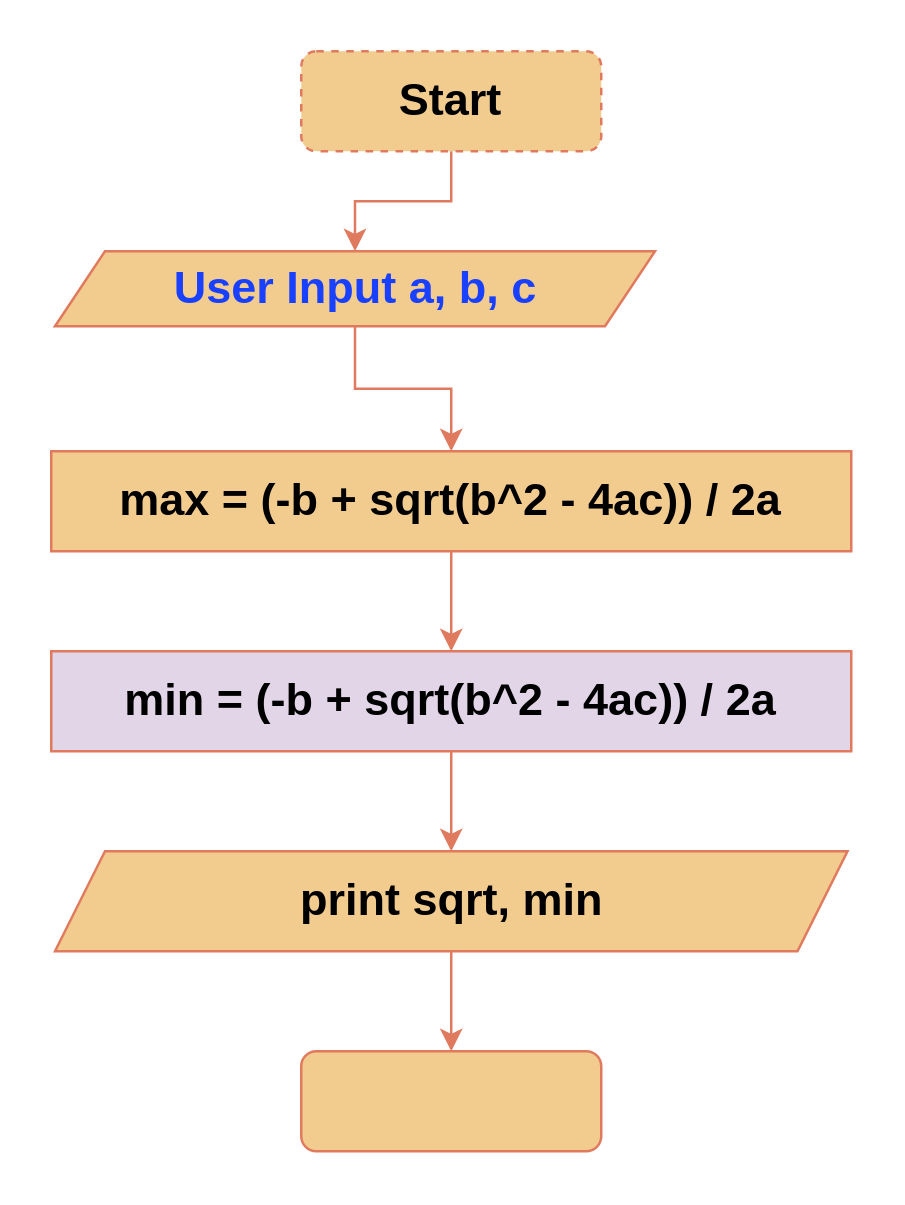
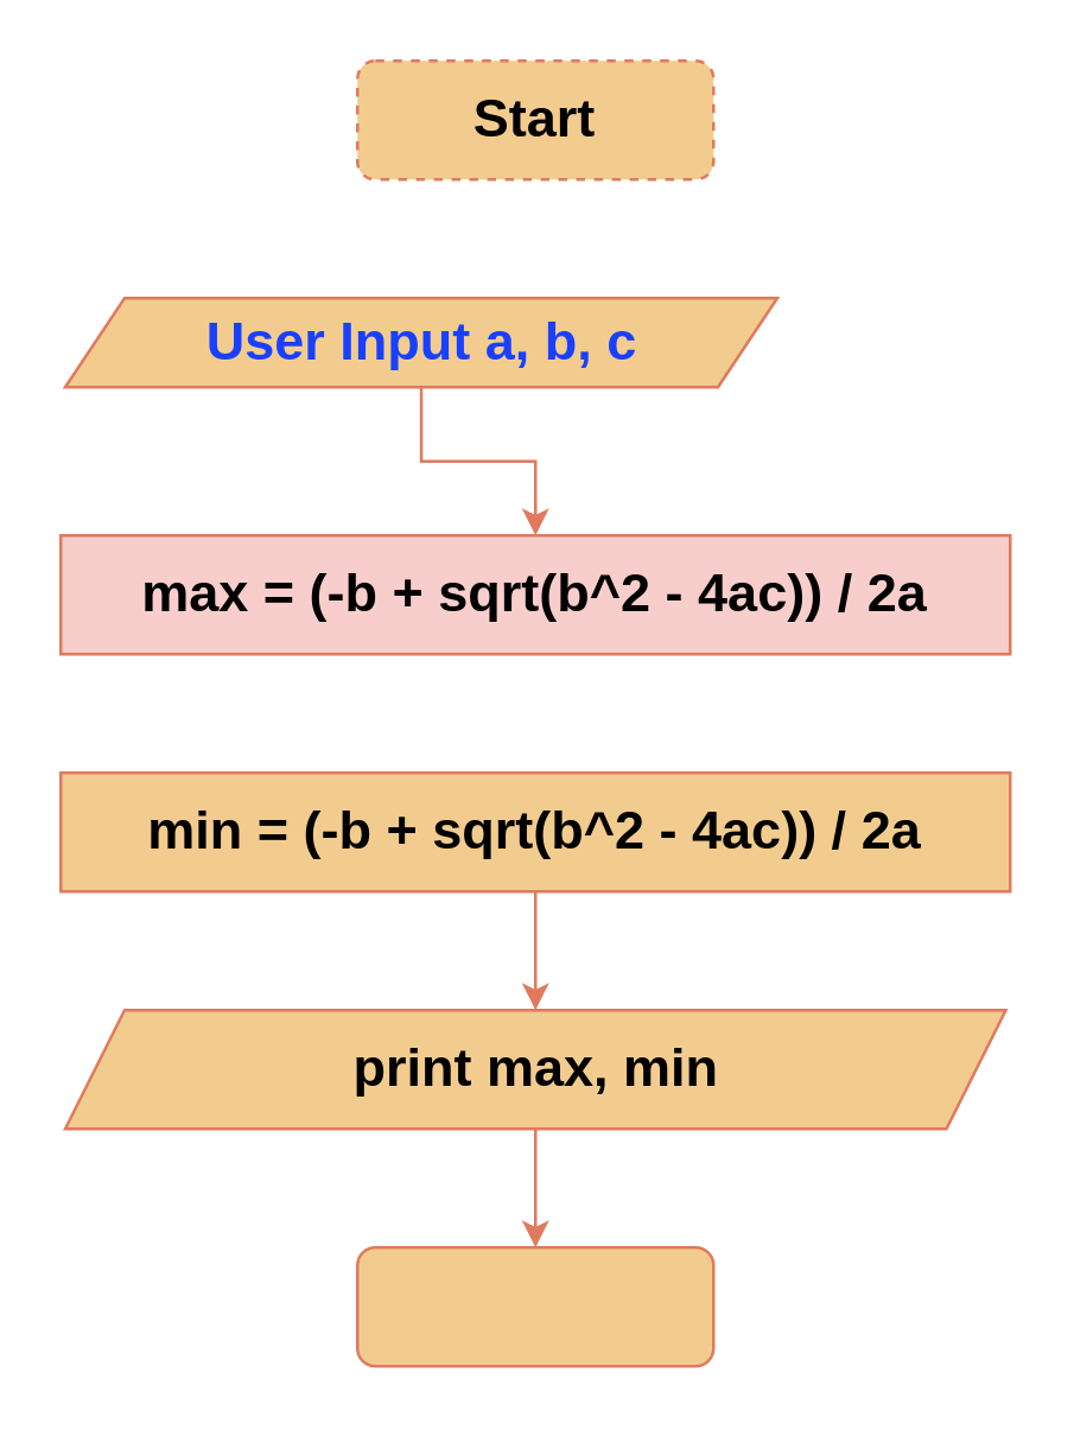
- <mxCell id="2" value="" style="edgeStyle=orthogonalEdgeStyle;rounded=0;orthogonalLoop=1;jettySize=auto;html=1;strokeColor=#E07A5F;fontColor=#393C56;fillColor=#F2CC8F;" edge="1" parent="1" source="3" target="5"><mxGeometry relative="1" as="geometry" /></mxCell>
- <mxCell id="7" value="&lt;b style=&quot;color: rgb(0, 0, 0); font-size: 18px;&quot;&gt;max = (-b + sqrt(b^2 - 4ac)) / 2a&lt;/b&gt;" style="rounded=0;whiteSpace=wrap;html=1;labelBackgroundColor=none;fillColor=#F2CC8F;strokeColor=#E07A5F;fontColor=#393C56;" vertex="1" parent="1"><mxGeometry x="20" y="180" width="320" height="40" as="geometry" /></mxCell>
+ <mxCell id="7" value="&lt;b style=&quot;color: rgb(0, 0, 0); font-size: 18px;&quot;&gt;max = (-b + sqrt(b^2 - 4ac)) / 2a&lt;/b&gt;" style="rounded=0;whiteSpace=wrap;html=1;labelBackgroundColor=none;fillColor=#f8cecc;strokeColor=#E07A5F;fontColor=#393C56;" vertex="1" parent="1"><mxGeometry x="20" y="180" width="320" height="40" as="geometry" /></mxCell>
- <mxCell id="6" value="" style="edgeStyle=orthogonalEdgeStyle;rounded=0;orthogonalLoop=1;jettySize=auto;html=1;labelBackgroundColor=none;strokeColor=#E07A5F;fontColor=default;" edge="1" parent="1" source="7" target="11"><mxGeometry relative="1" as="geometry" /></mxCell>
- <mxCell id="11" value="&lt;b style=&quot;color: rgb(0, 0, 0); font-size: 18px;&quot;&gt;min = (-b + sqrt(b^2 - 4ac)) / 2a&lt;/b&gt;" style="rounded=0;whiteSpace=wrap;html=1;labelBackgroundColor=none;fillColor=#e1d5e7;strokeColor=#E07A5F;fontColor=#393C56;" vertex="1" parent="1"><mxGeometry x="20" y="260" width="320" height="40" as="geometry" /></mxCell>
+ <mxCell id="11" value="&lt;b style=&quot;color: rgb(0, 0, 0); font-size: 18px;&quot;&gt;min = (-b + sqrt(b^2 - 4ac)) / 2a&lt;/b&gt;" style="rounded=0;whiteSpace=wrap;html=1;labelBackgroundColor=none;fillColor=#F2CC8F;strokeColor=#E07A5F;fontColor=#393C56;" vertex="1" parent="1"><mxGeometry x="20" y="260" width="320" height="40" as="geometry" /></mxCell>
- <mxCell id="9" value="&lt;b style=&quot;color: rgb(0, 0, 0); font-size: 18px;&quot;&gt;print sqrt, min&lt;/b&gt;" style="shape=parallelogram;perimeter=parallelogramPerimeter;whiteSpace=wrap;html=1;fixedSize=1;labelBackgroundColor=none;fillColor=#F2CC8F;strokeColor=#E07A5F;fontColor=#393C56;" vertex="1" parent="1"><mxGeometry x="21.5" y="340" width="317" height="40" as="geometry" /></mxCell>
+ <mxCell id="9" value="&lt;b style=&quot;color: rgb(0, 0, 0); font-size: 18px;&quot;&gt;print max, min&lt;/b&gt;" style="shape=parallelogram;perimeter=parallelogramPerimeter;whiteSpace=wrap;html=1;fixedSize=1;labelBackgroundColor=none;fillColor=#F2CC8F;strokeColor=#E07A5F;fontColor=#393C56;" vertex="1" parent="1"><mxGeometry x="21.5" y="340" width="317" height="40" as="geometry" /></mxCell>
